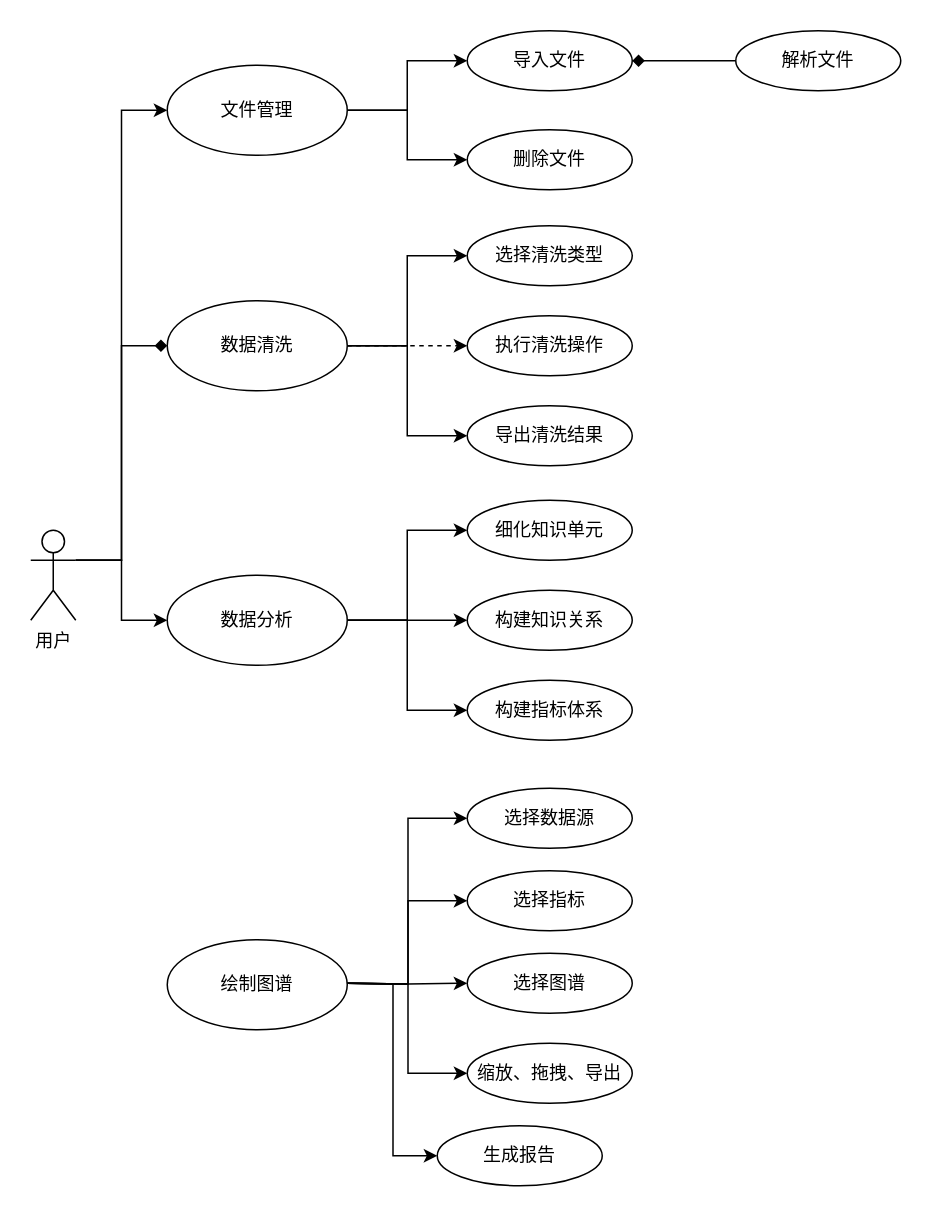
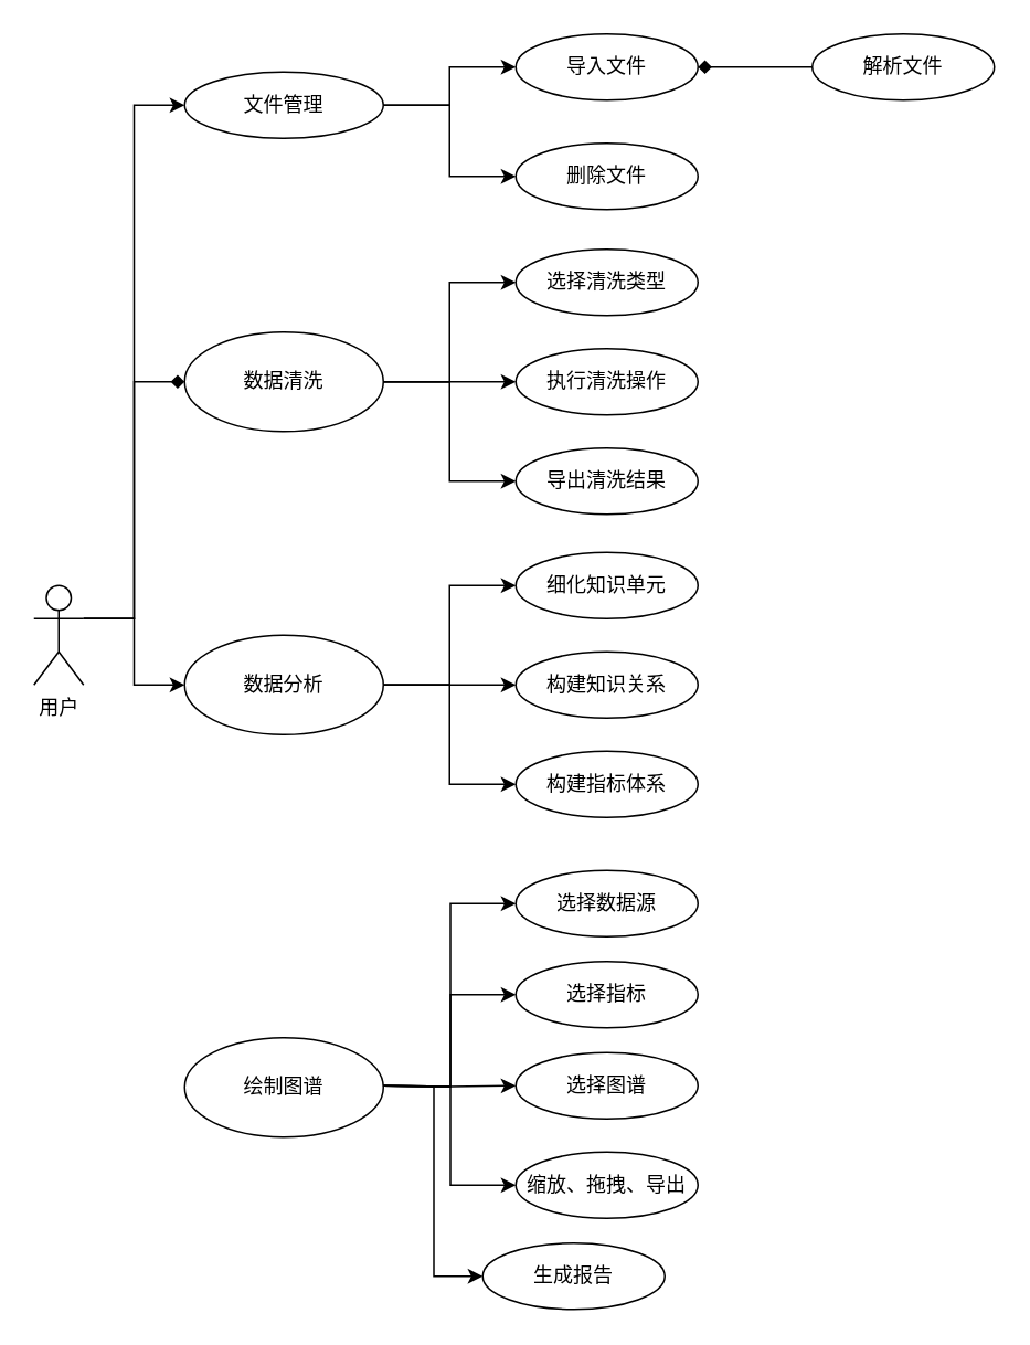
- <mxCell id="8" value="文件管理" style="ellipse;whiteSpace=wrap;html=1;" vertex="1" parent="1"><mxGeometry x="111" y="43" width="120" height="60" as="geometry" /></mxCell>
+ <mxCell id="8" value="文件管理" style="ellipse;whiteSpace=wrap;html=1;" vertex="1" parent="1"><mxGeometry x="111" y="43" width="120" height="40" as="geometry" /></mxCell>
- <mxCell id="10" style="edgeStyle=orthogonalEdgeStyle;rounded=0;orthogonalLoop=1;jettySize=auto;html=1;exitX=1;exitY=0.5;exitDx=0;exitDy=0;entryX=0;entryY=0.5;entryDx=0;entryDy=0;dashed=1;" edge="1" parent="1" source="12" target="24"><mxGeometry relative="1" as="geometry" /></mxCell>
+ <mxCell id="10" style="edgeStyle=orthogonalEdgeStyle;rounded=0;orthogonalLoop=1;jettySize=auto;html=1;exitX=1;exitY=0.5;exitDx=0;exitDy=0;entryX=0;entryY=0.5;entryDx=0;entryDy=0;" edge="1" parent="1" source="12" target="24"><mxGeometry relative="1" as="geometry" /></mxCell>
